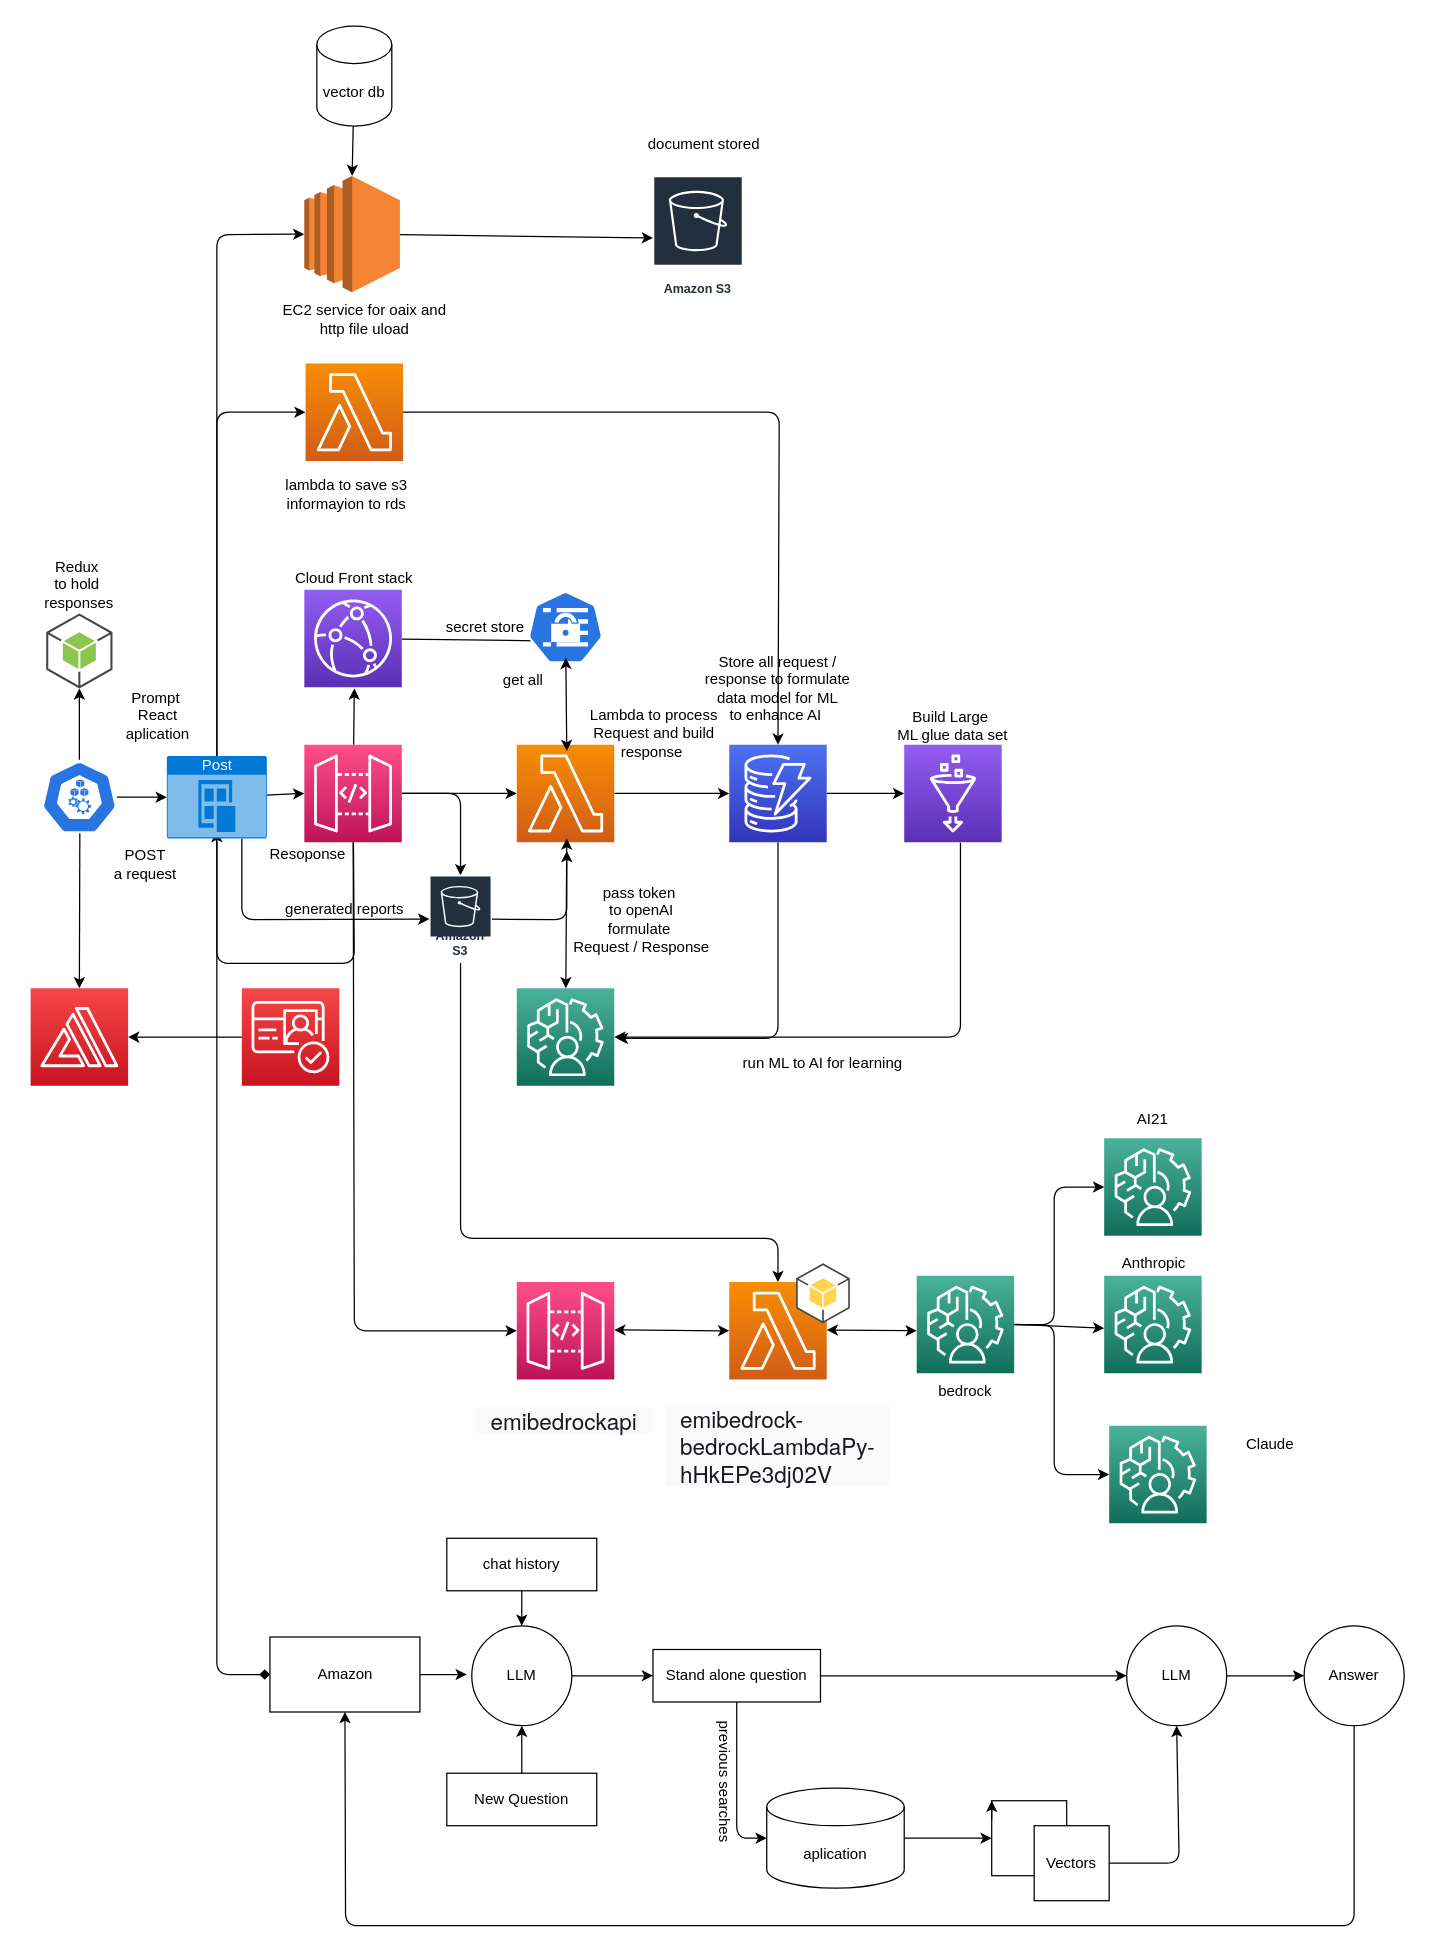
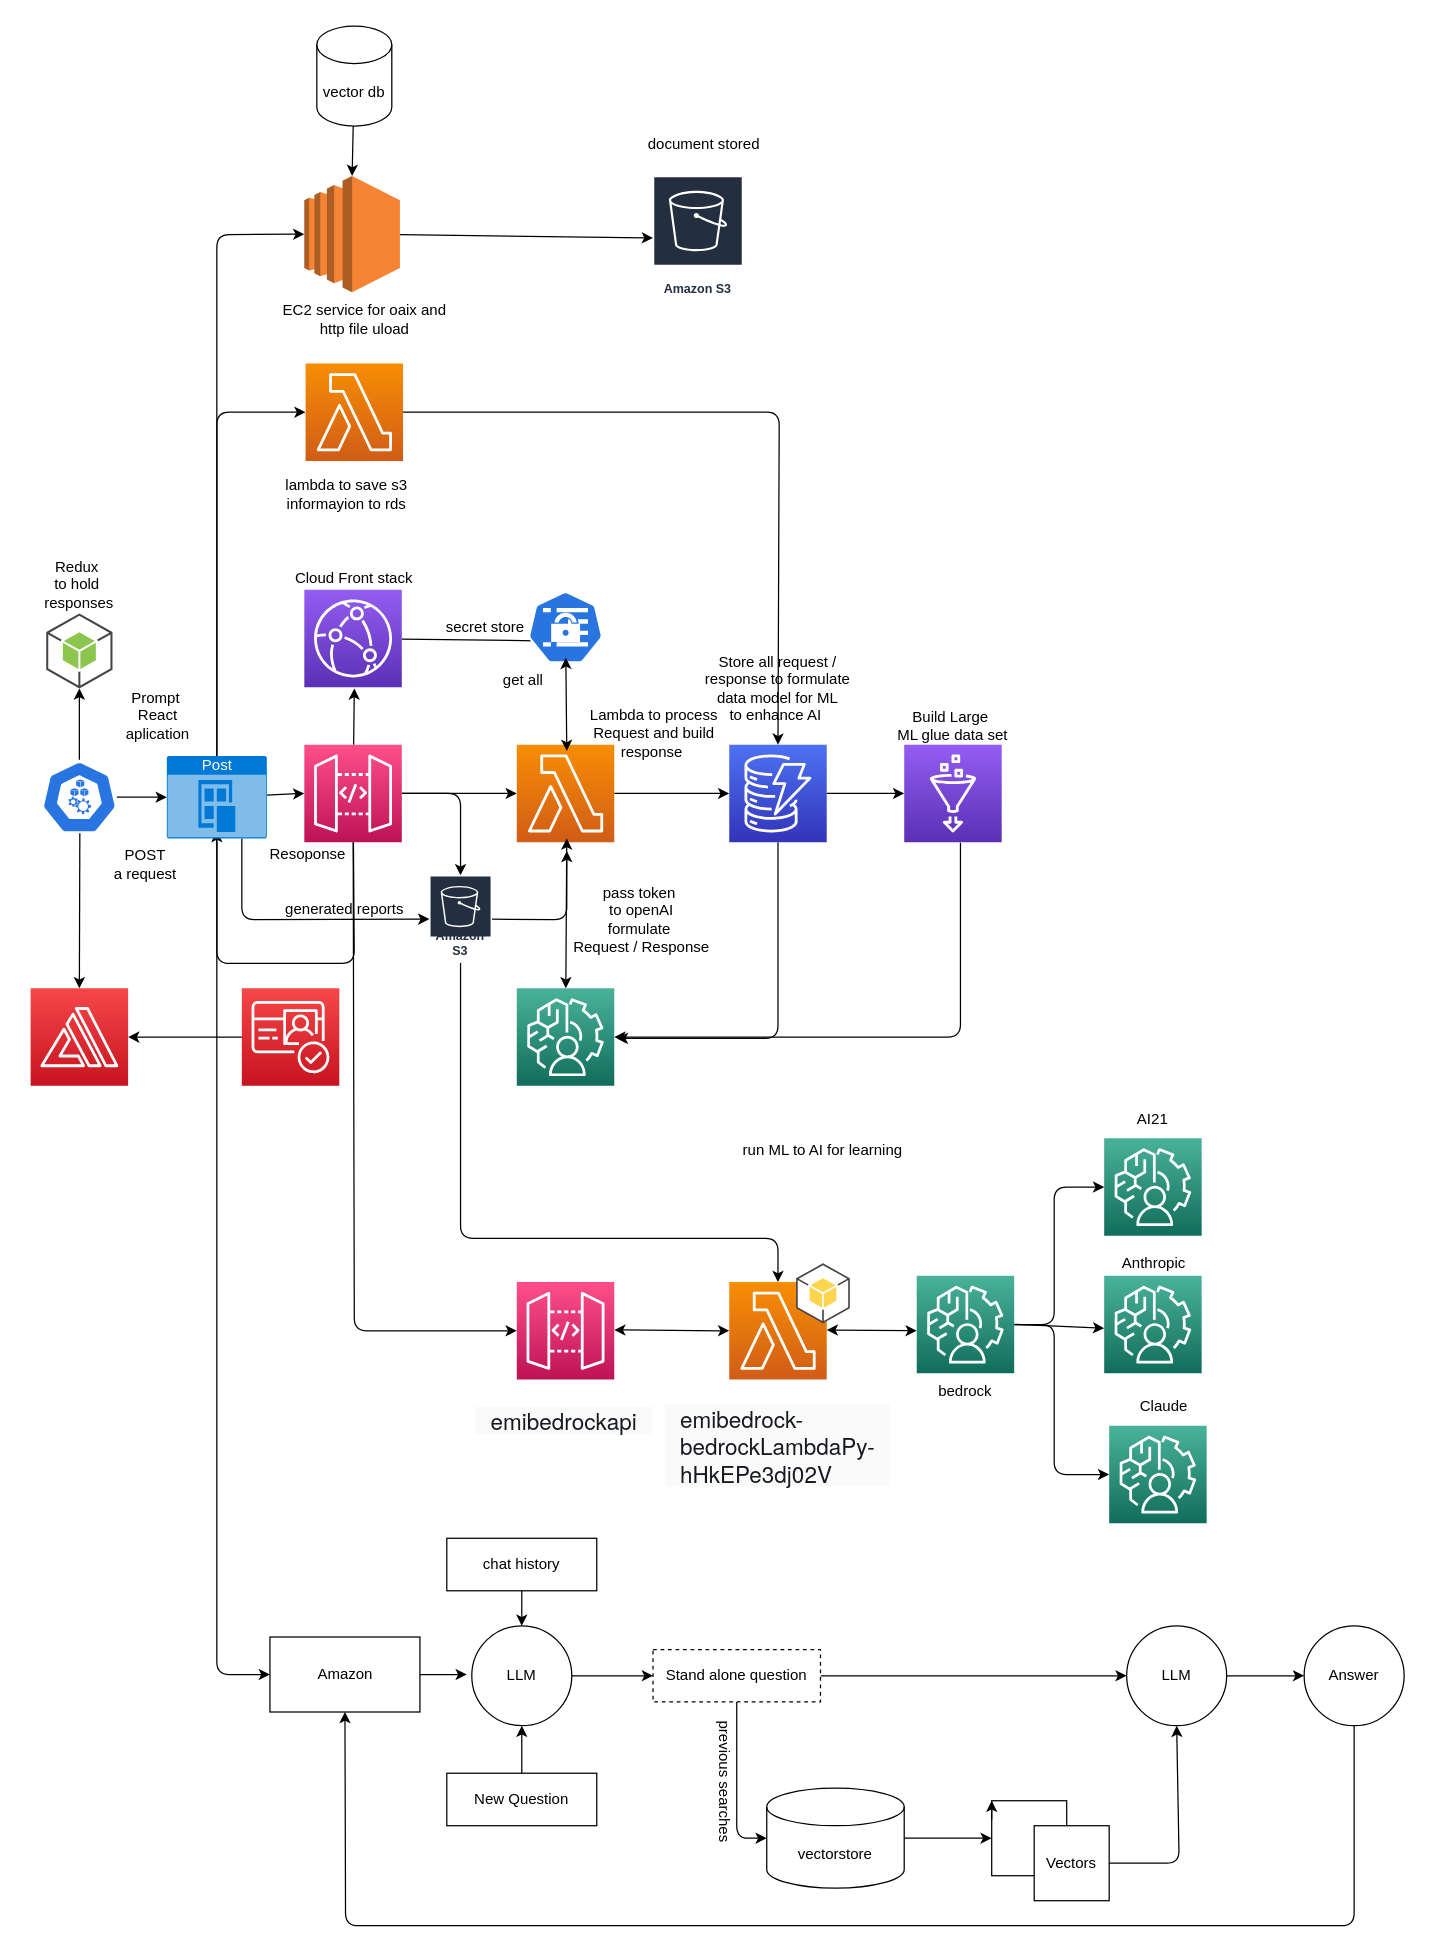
- <mxCell id="34" value="run ML to AI for learning" style="text;html=1;strokeColor=none;fillColor=none;align=center;verticalAlign=middle;whiteSpace=wrap;rounded=0;" parent="1" vertex="1"><mxGeometry x="593" y="820" width="130" height="60" as="geometry" /></mxCell>
+ <mxCell id="34" value="run ML to AI for learning" style="text;html=1;strokeColor=none;fillColor=none;align=center;verticalAlign=middle;whiteSpace=wrap;rounded=0;" parent="1" vertex="1"><mxGeometry x="593" y="890" width="130" height="60" as="geometry" /></mxCell>
- <mxCell id="67" value="Claude" style="text;html=1;strokeColor=none;fillColor=none;align=center;verticalAlign=middle;whiteSpace=wrap;rounded=0;" parent="1" vertex="1"><mxGeometry x="986" y="1140" width="60" height="30" as="geometry" /></mxCell>
+ <mxCell id="67" value="Claude" style="text;html=1;strokeColor=none;fillColor=none;align=center;verticalAlign=middle;whiteSpace=wrap;rounded=0;" parent="1" vertex="1"><mxGeometry x="901" y="1110" width="60" height="30" as="geometry" /></mxCell>
- <mxCell id="20" style="edgeStyle=none;html=1;entryX=0;entryY=0.5;entryDx=0;entryDy=0;endArrow=diamond;" parent="1" source="23" target="90" edge="1"><mxGeometry relative="1" as="geometry"><Array as="points"><mxPoint x="173" y="1339" /></Array></mxGeometry></mxCell>
+ <mxCell id="20" style="edgeStyle=none;html=1;entryX=0;entryY=0.5;entryDx=0;entryDy=0;" parent="1" source="23" target="90" edge="1"><mxGeometry relative="1" as="geometry"><Array as="points"><mxPoint x="173" y="1339" /></Array></mxGeometry></mxCell>
- <mxCell id="77" value="Stand alone question" style="rounded=0;whiteSpace=wrap;html=1;" parent="1" vertex="1"><mxGeometry x="522" y="1319" width="134" height="42" as="geometry" /></mxCell>
+ <mxCell id="77" value="Stand alone question" style="rounded=0;whiteSpace=wrap;html=1;dashed=1;" parent="1" vertex="1"><mxGeometry x="522" y="1319" width="134" height="42" as="geometry" /></mxCell>
- <mxCell id="83" value="aplication" style="shape=cylinder3;whiteSpace=wrap;html=1;boundedLbl=1;backgroundOutline=1;size=15;" parent="1" vertex="1"><mxGeometry x="613" y="1430" width="110" height="80" as="geometry" /></mxCell>
+ <mxCell id="83" value="vectorstore" style="shape=cylinder3;whiteSpace=wrap;html=1;boundedLbl=1;backgroundOutline=1;size=15;" parent="1" vertex="1"><mxGeometry x="613" y="1430" width="110" height="80" as="geometry" /></mxCell>
